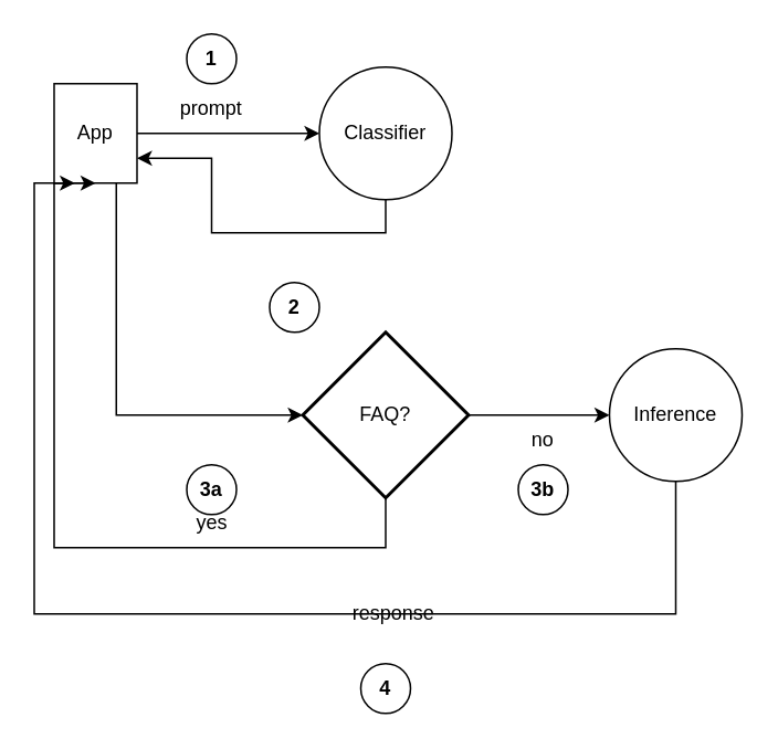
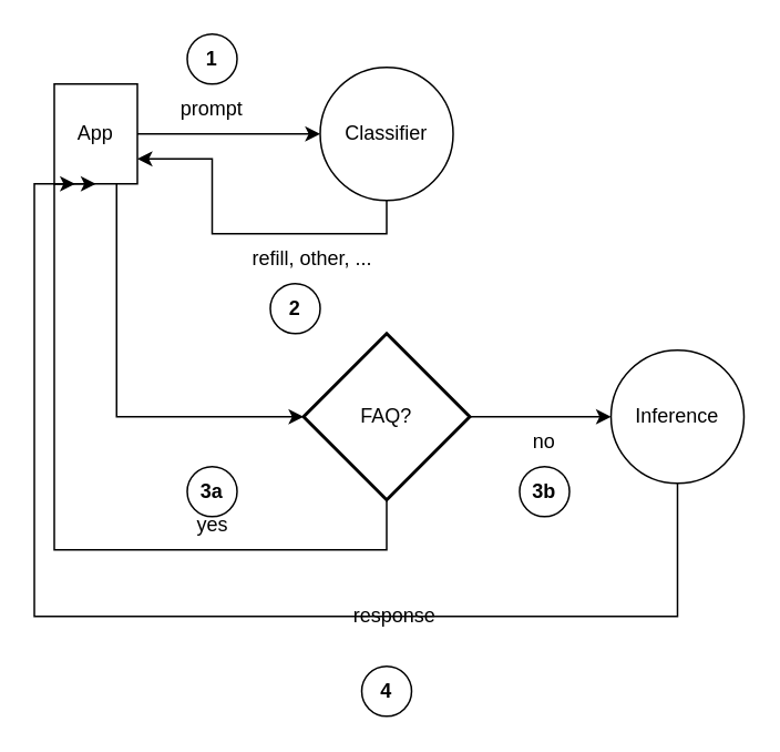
+ <mxCell id="6" value="refill, other, ..." style="text;html=1;align=center;verticalAlign=middle;resizable=0;points=[];autosize=1;strokeColor=none;fillColor=none;" vertex="1" parent="1"><mxGeometry x="137" y="140" width="100" height="30" as="geometry" /></mxCell>
